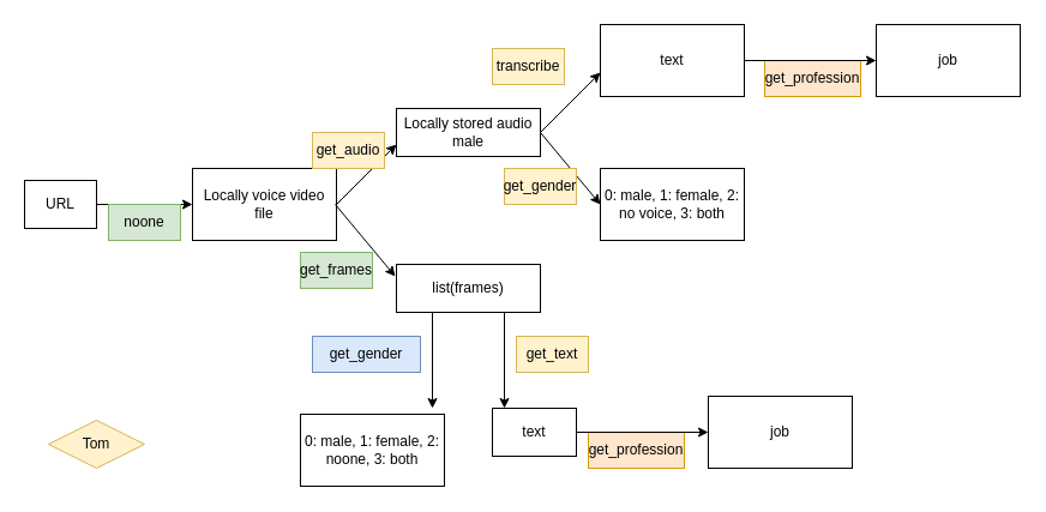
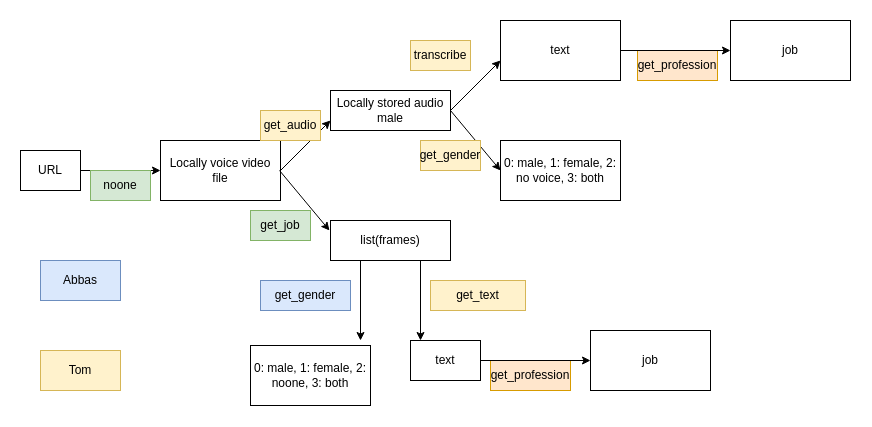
- <mxCell id="17" value="get_frames" style="text;html=1;strokeColor=#82b366;fillColor=#d5e8d4;align=center;verticalAlign=middle;whiteSpace=wrap;rounded=0;" vertex="1" parent="1"><mxGeometry x="250" y="210" width="60" height="30" as="geometry" /></mxCell>
+ <mxCell id="17" value="get_job" style="text;html=1;strokeColor=#82b366;fillColor=#d5e8d4;align=center;verticalAlign=middle;whiteSpace=wrap;rounded=0;" vertex="1" parent="1"><mxGeometry x="250" y="210" width="60" height="30" as="geometry" /></mxCell>
+ <mxCell id="30" value="Abbas" style="rounded=0;whiteSpace=wrap;html=1;fillColor=#dae8fc;strokeColor=#6c8ebf;" vertex="1" parent="1"><mxGeometry x="40" y="260" width="80" height="40" as="geometry" /></mxCell>
- <mxCell id="28" value="get_text" style="text;html=1;strokeColor=#d6b656;fillColor=#fff2cc;align=center;verticalAlign=middle;whiteSpace=wrap;rounded=0;" vertex="1" parent="1"><mxGeometry x="430" y="280" width="60" height="30" as="geometry" /></mxCell>
+ <mxCell id="28" value="get_text" style="text;html=1;strokeColor=#d6b656;fillColor=#fff2cc;align=center;verticalAlign=middle;whiteSpace=wrap;rounded=0;" vertex="1" parent="1"><mxGeometry x="430" y="280" width="95" height="30" as="geometry" /></mxCell>
- <mxCell id="31" value="Tom" style="rhombus;whiteSpace=wrap;html=1;fillColor=#fff2cc;strokeColor=#d6b656;" vertex="1" parent="1"><mxGeometry x="40" y="350" width="80" height="40" as="geometry" /></mxCell>
+ <mxCell id="31" value="Tom" style="rounded=0;whiteSpace=wrap;html=1;fillColor=#fff2cc;strokeColor=#d6b656;" vertex="1" parent="1"><mxGeometry x="40" y="350" width="80" height="40" as="geometry" /></mxCell>
